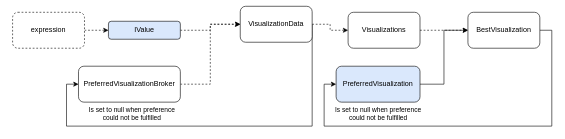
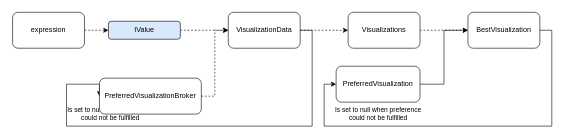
- <mxCell id="10" value="VisualizationData" style="rounded=1;whiteSpace=wrap;html=1;" vertex="1" parent="1"><mxGeometry x="400" y="10" width="120" height="60" as="geometry" /></mxCell>
+ <mxCell id="10" value="VisualizationData" style="rounded=1;whiteSpace=wrap;html=1;" vertex="1" parent="1"><mxGeometry x="380" y="20" width="120" height="60" as="geometry" /></mxCell>
- <mxCell id="3" value="expression" style="rounded=1;whiteSpace=wrap;html=1;dashed=1;" vertex="1" parent="1"><mxGeometry x="20" y="20" width="120" height="60" as="geometry" /></mxCell>
+ <mxCell id="3" value="expression" style="rounded=1;whiteSpace=wrap;html=1;" vertex="1" parent="1"><mxGeometry x="20" y="20" width="120" height="60" as="geometry" /></mxCell>
- <mxCell id="12" value="PreferredVisualizationBroker" style="rounded=1;whiteSpace=wrap;html=1;" vertex="1" parent="1"><mxGeometry x="130" y="110" width="170" height="60" as="geometry" /></mxCell>
+ <mxCell id="12" value="PreferredVisualizationBroker" style="rounded=1;whiteSpace=wrap;html=1;" vertex="1" parent="1"><mxGeometry x="165" y="130" width="170" height="60" as="geometry" /></mxCell>
- <mxCell id="14" value="PreferredVisualization" style="rounded=1;whiteSpace=wrap;html=1;fillColor=#dae8fc;" vertex="1" parent="1"><mxGeometry x="560" y="110" width="140" height="60" as="geometry" /></mxCell>
+ <mxCell id="14" value="PreferredVisualization" style="rounded=1;whiteSpace=wrap;html=1;" vertex="1" parent="1"><mxGeometry x="560" y="110" width="140" height="60" as="geometry" /></mxCell>
